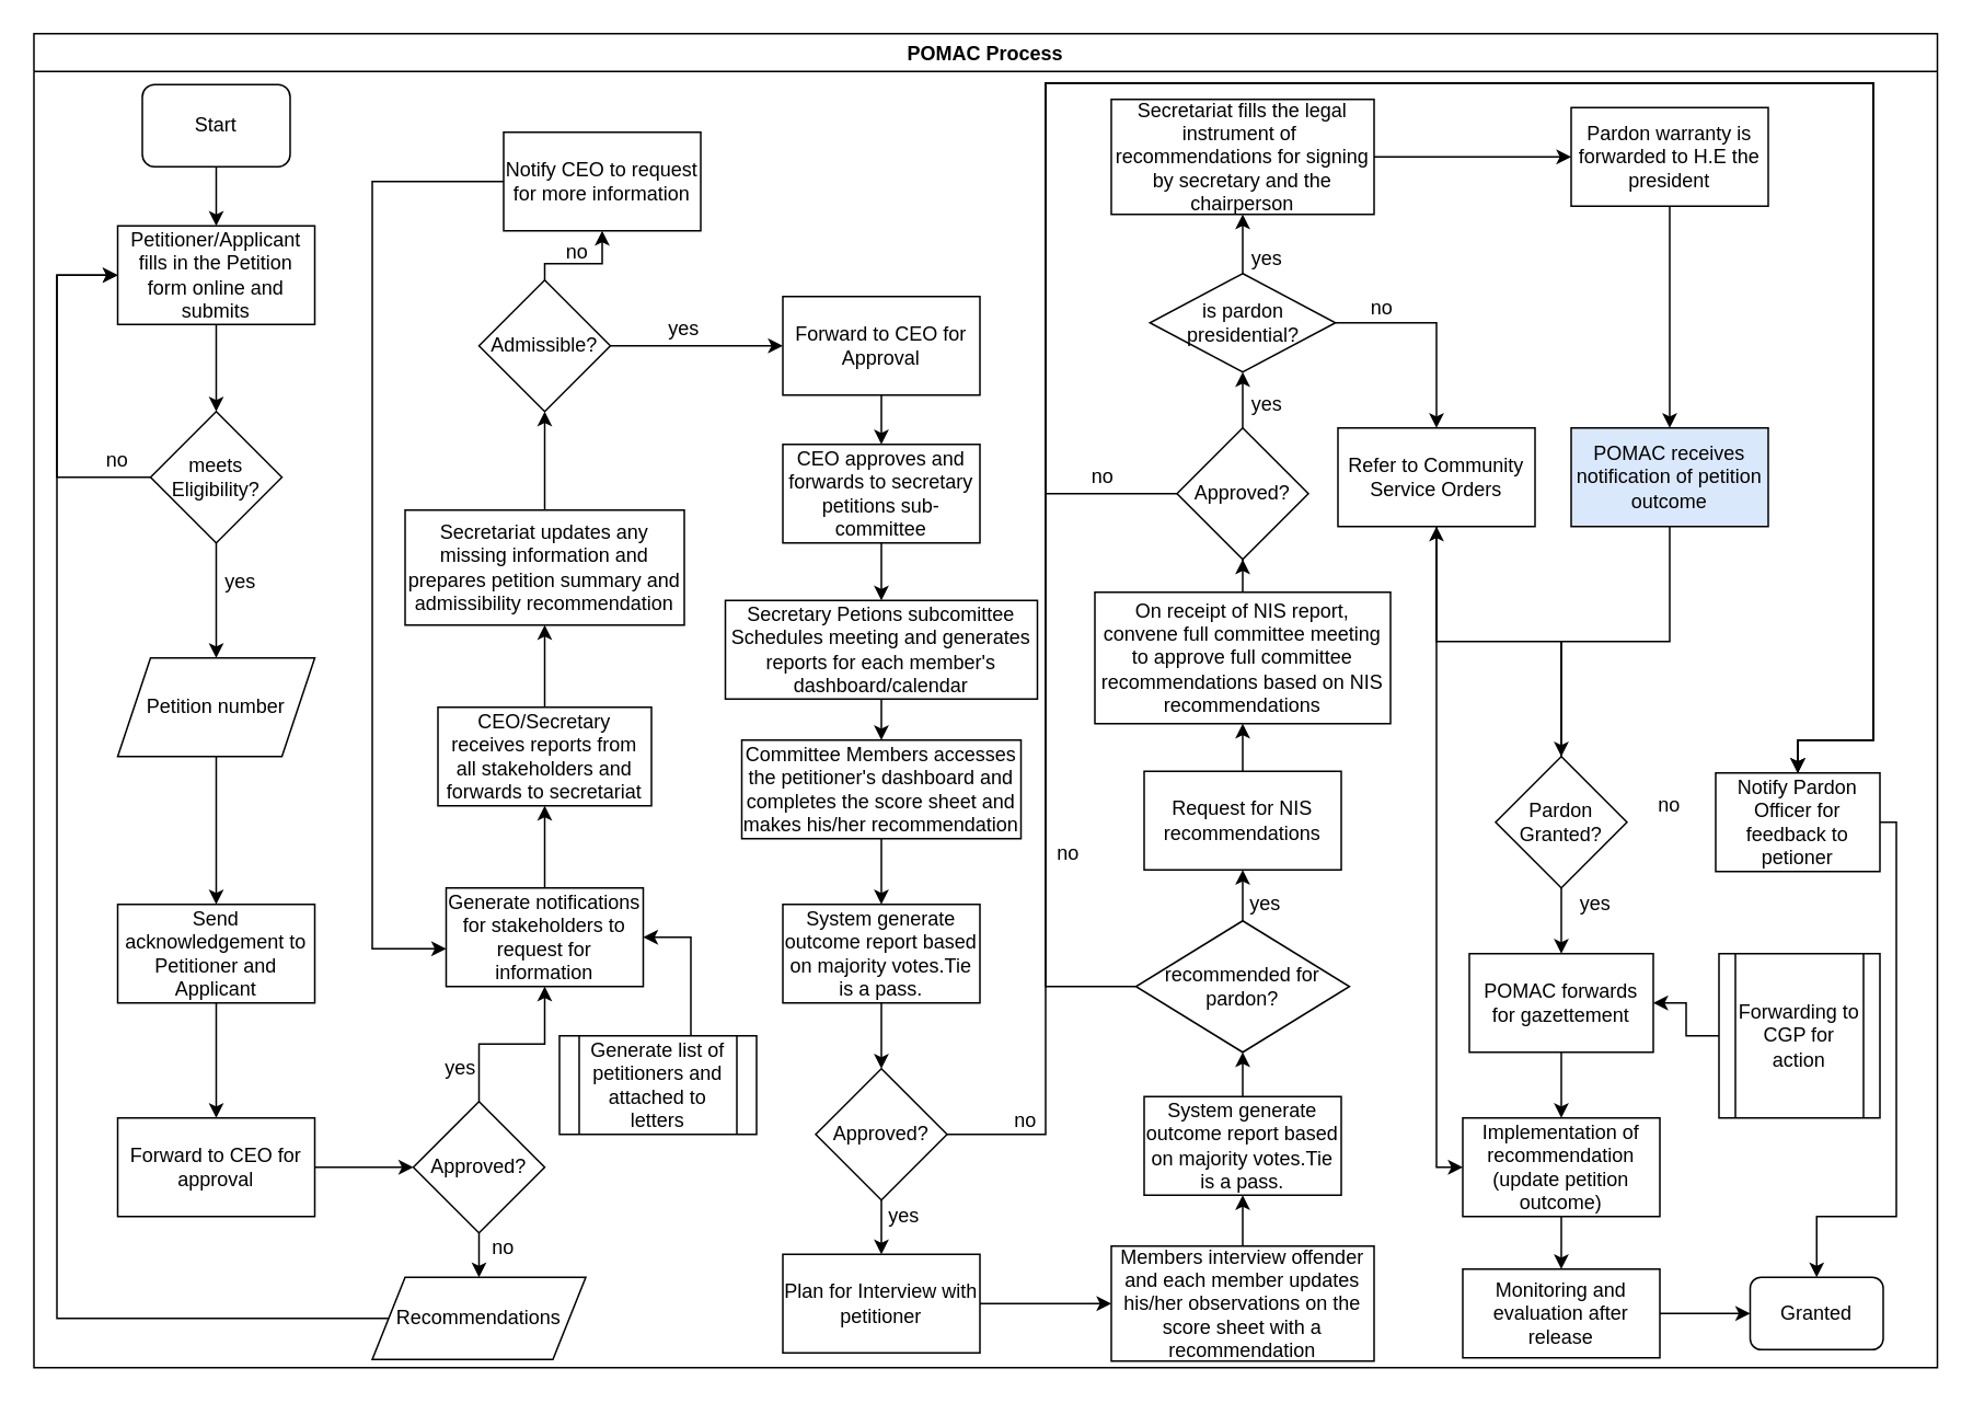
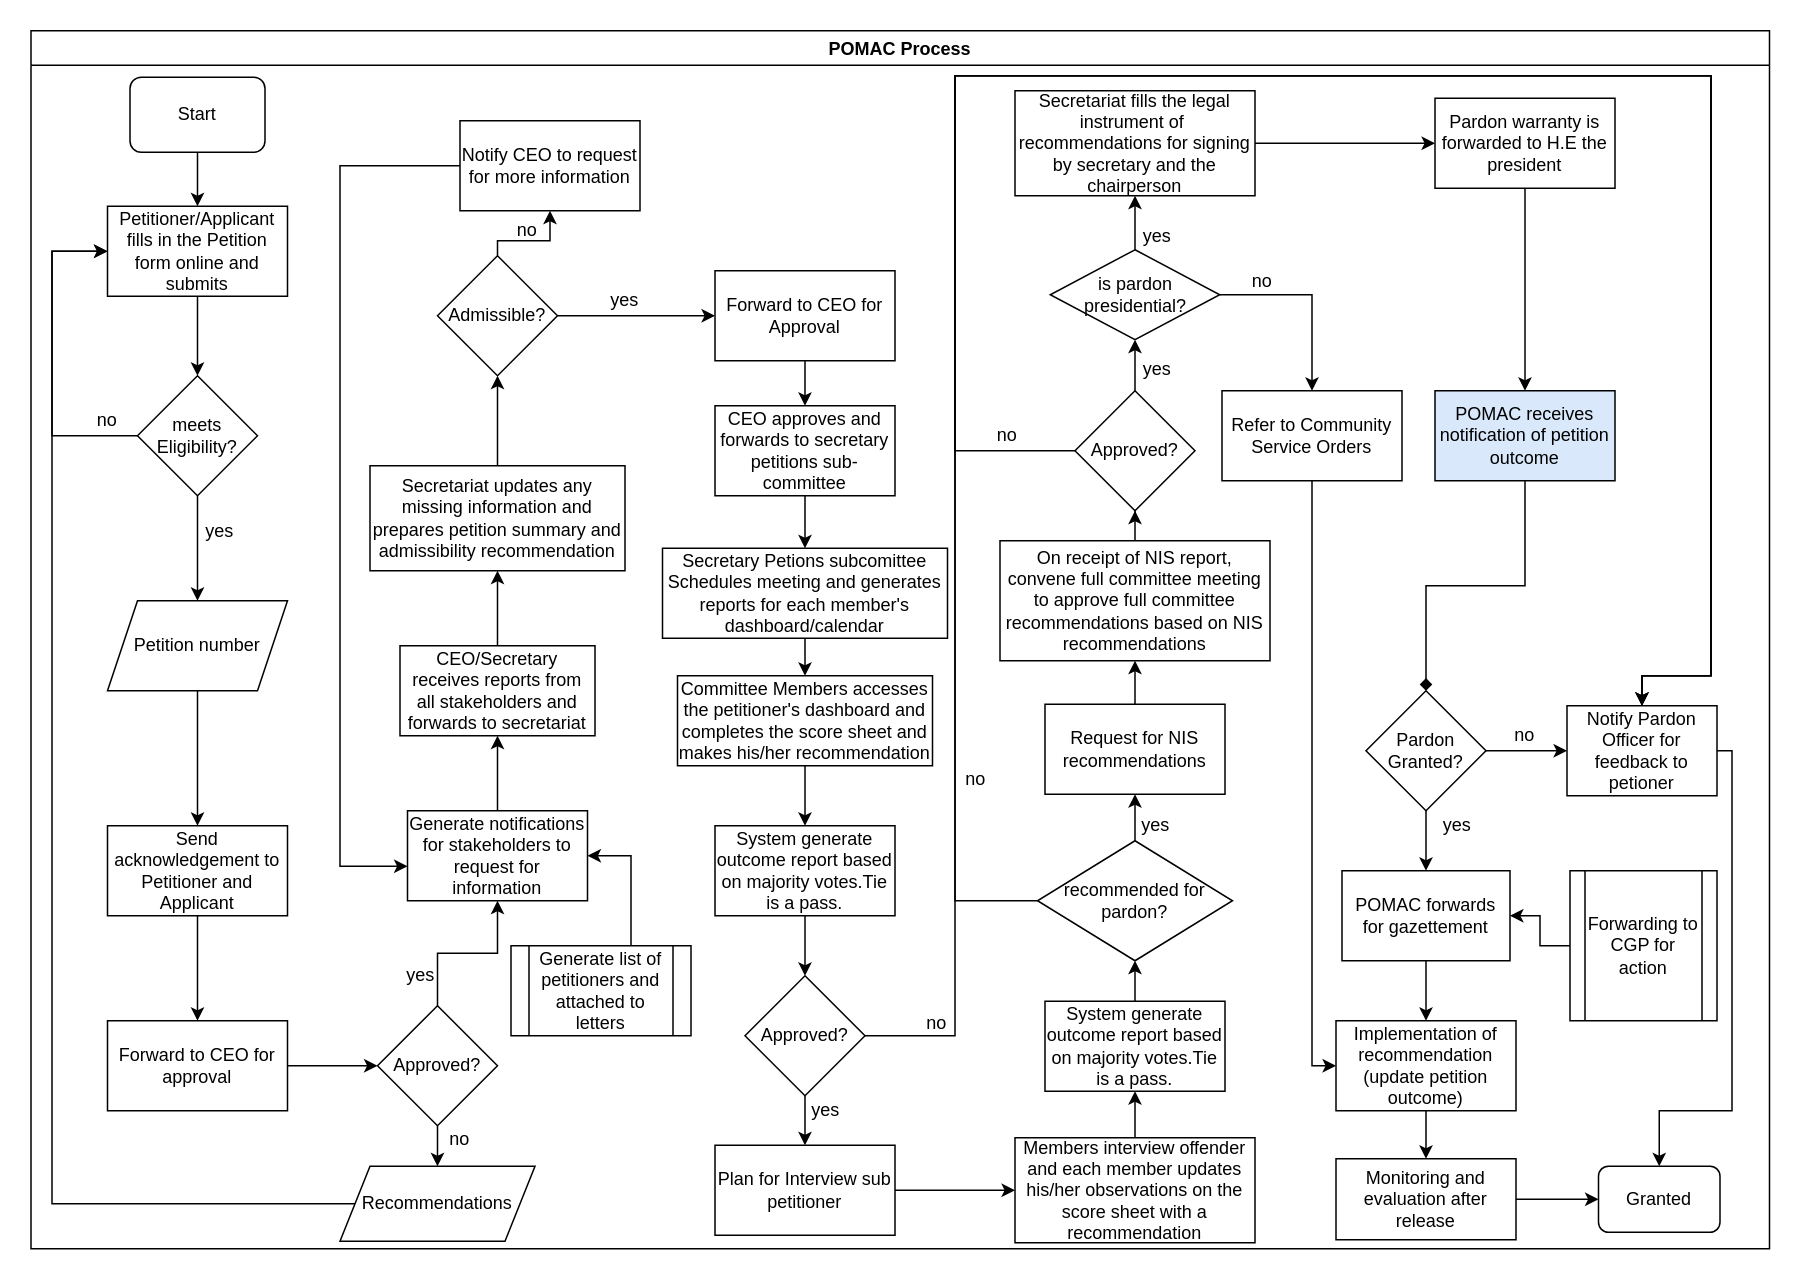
- <mxCell id="96" value="" style="edgeStyle=orthogonalEdgeStyle;rounded=0;orthogonalLoop=1;jettySize=auto;html=1;" parent="1" source="39" target="63" edge="1"><mxGeometry relative="1" as="geometry" /></mxCell>
+ <mxCell id="96" value="" style="edgeStyle=orthogonalEdgeStyle;rounded=0;orthogonalLoop=1;jettySize=auto;html=1;" parent="1" source="39" target="95" edge="1"><mxGeometry relative="1" as="geometry" /></mxCell>
- <mxCell id="42" value="" style="edgeStyle=orthogonalEdgeStyle;rounded=0;orthogonalLoop=1;jettySize=auto;html=1;entryX=0.5;entryY=0;entryDx=0;entryDy=0;" parent="2" source="40" target="39" edge="1"><mxGeometry relative="1" as="geometry"><mxPoint x="996" y="320" as="targetPoint" /></mxGeometry></mxCell>
+ <mxCell id="42" value="" style="edgeStyle=orthogonalEdgeStyle;rounded=0;orthogonalLoop=1;jettySize=auto;html=1;entryX=0.5;entryY=0;entryDx=0;entryDy=0;endArrow=diamond;" parent="2" source="40" target="39" edge="1"><mxGeometry relative="1" as="geometry"><mxPoint x="996" y="320" as="targetPoint" /></mxGeometry></mxCell>
- <mxCell id="28" value="Plan for Interview with petitioner" style="whiteSpace=wrap;html=1;" parent="2" vertex="1"><mxGeometry x="456" y="743" width="120" height="60" as="geometry" /></mxCell>
+ <mxCell id="28" value="Plan for Interview sub petitioner" style="whiteSpace=wrap;html=1;" parent="2" vertex="1"><mxGeometry x="456" y="743" width="120" height="60" as="geometry" /></mxCell>
